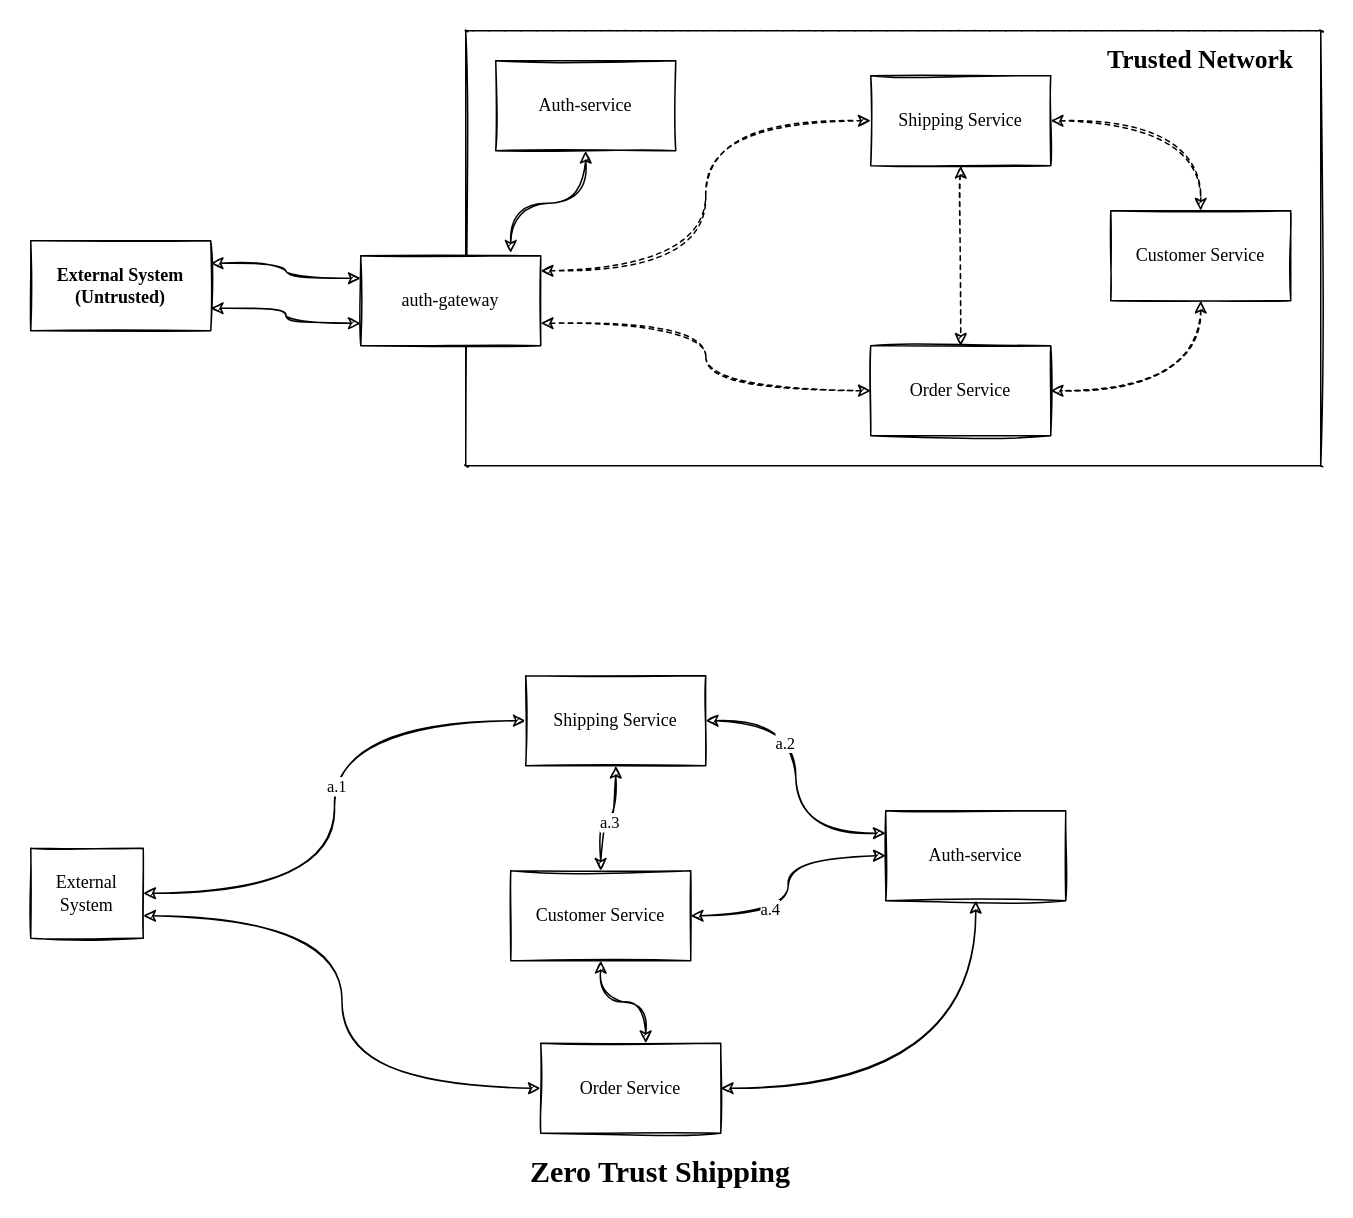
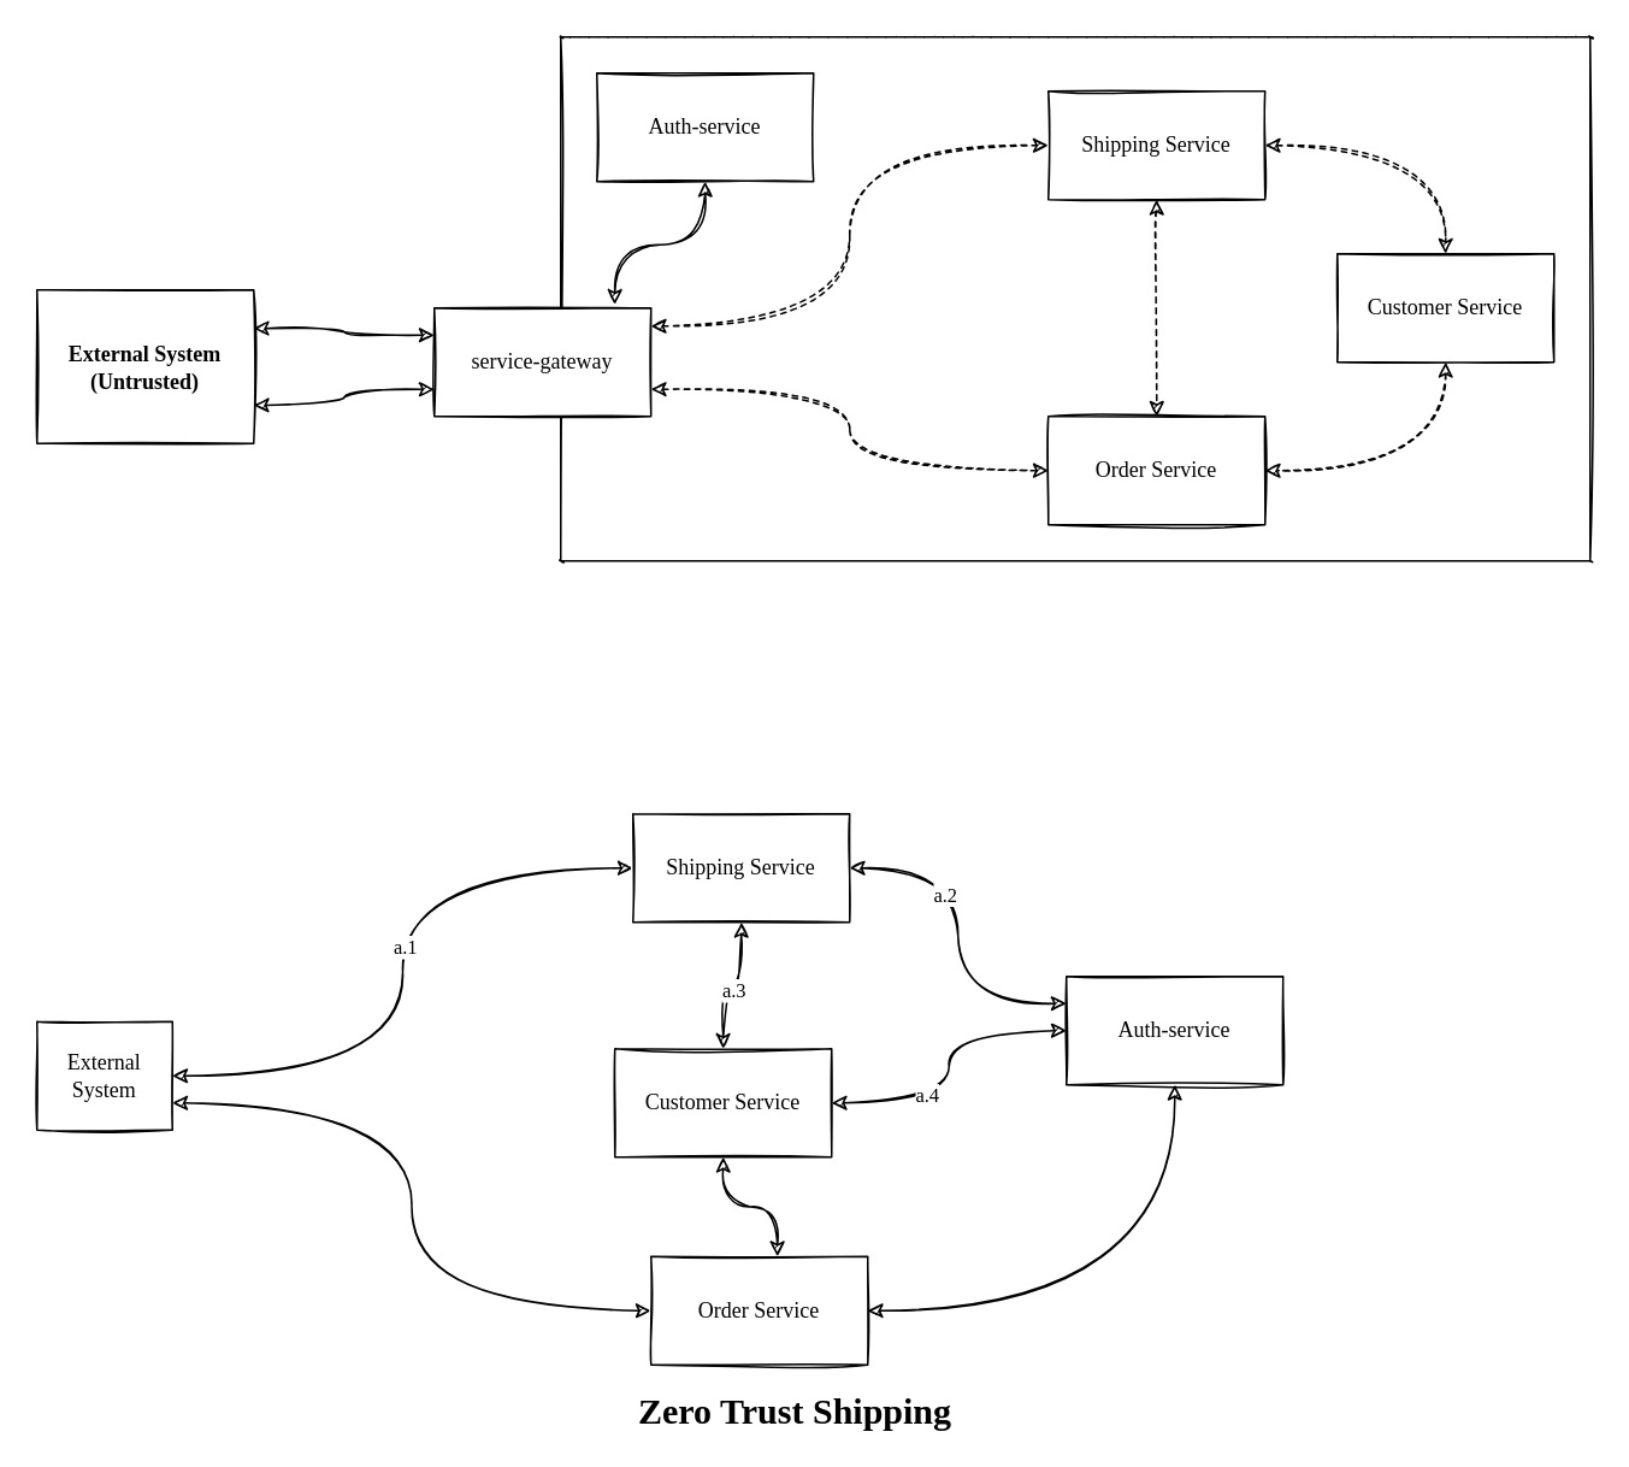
- <mxCell id="14" value="&lt;b&gt;&lt;font style=&quot;font-size: 17px&quot;&gt;Trusted Network&lt;/font&gt;&lt;/b&gt;" style="text;html=1;strokeColor=none;fillColor=none;align=center;verticalAlign=middle;whiteSpace=wrap;rounded=0;shadow=0;sketch=1;fontFamily=Comic Sans MS;" vertex="1" parent="2"><mxGeometry x="410" y="10" width="160" height="20" as="geometry" /></mxCell>
- <mxCell id="17" value="&lt;b&gt;External System&lt;br&gt;(Untrusted)&lt;/b&gt;" style="rounded=0;whiteSpace=wrap;html=1;shadow=0;sketch=1;strokeColor=default;fontFamily=Comic Sans MS;" vertex="1" parent="1"><mxGeometry x="20" y="160" width="120" height="60" as="geometry" /></mxCell>
+ <mxCell id="17" value="&lt;b&gt;External System&lt;br&gt;(Untrusted)&lt;/b&gt;" style="rounded=0;whiteSpace=wrap;html=1;shadow=0;sketch=1;strokeColor=default;fontFamily=Comic Sans MS;" vertex="1" parent="1"><mxGeometry x="20" y="160" width="120" height="85" as="geometry" /></mxCell>
- <mxCell id="10" value="auth-gateway" style="rounded=0;whiteSpace=wrap;html=1;shadow=0;sketch=1;strokeColor=default;fontFamily=Comic Sans MS;" vertex="1" parent="2"><mxGeometry x="-70" y="150" width="120" height="60" as="geometry" /></mxCell>
+ <mxCell id="10" value="service-gateway" style="rounded=0;whiteSpace=wrap;html=1;shadow=0;sketch=1;strokeColor=default;fontFamily=Comic Sans MS;" vertex="1" parent="2"><mxGeometry x="-70" y="150" width="120" height="60" as="geometry" /></mxCell>
